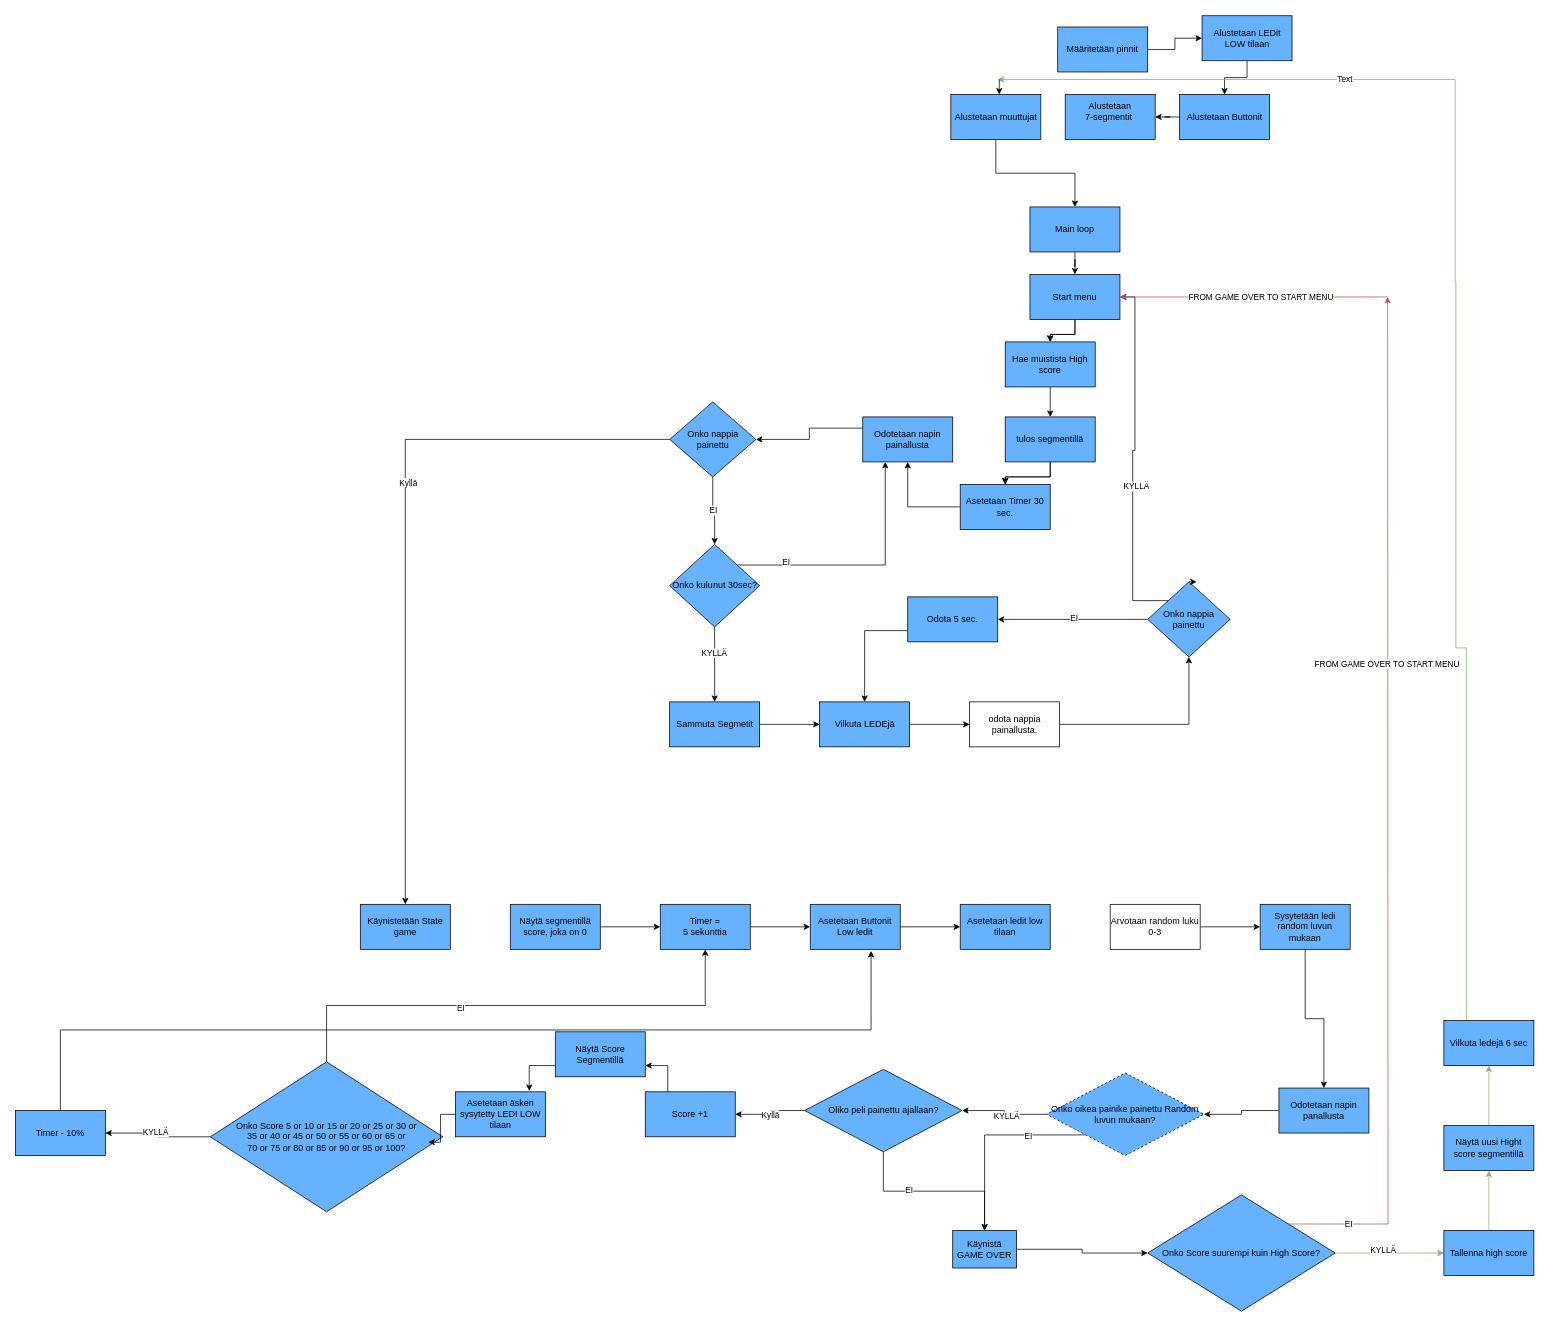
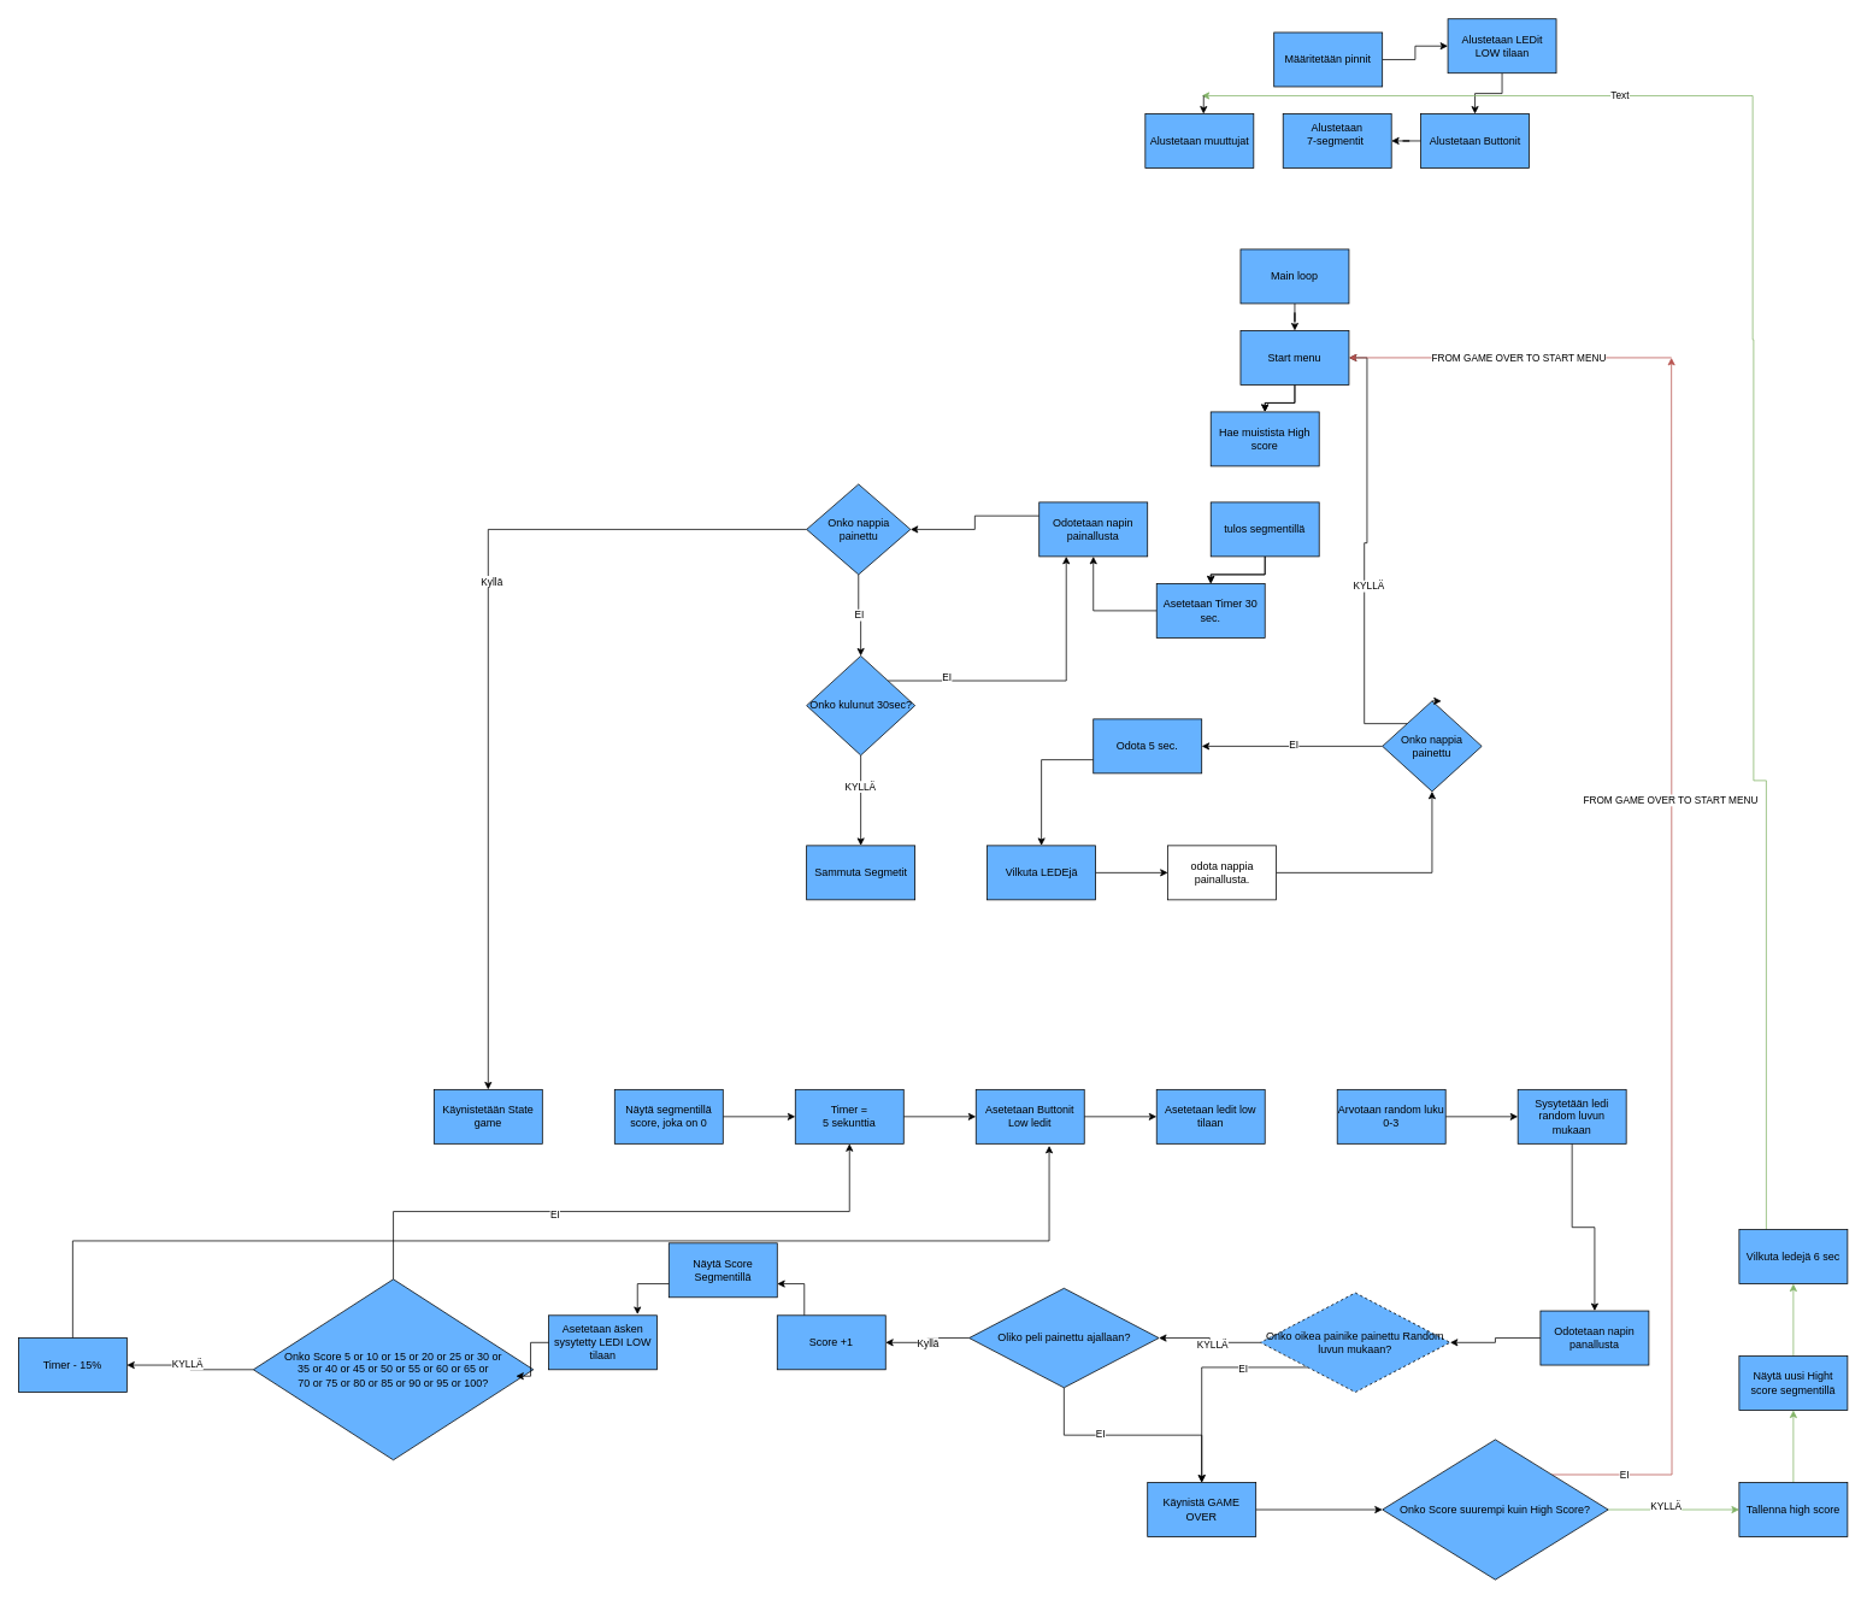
- <mxCell id="9" value="" style="edgeStyle=orthogonalEdgeStyle;rounded=0;orthogonalLoop=1;jettySize=auto;html=1;" edge="1" parent="1" source="10" target="12"><mxGeometry relative="1" as="geometry" /></mxCell>
- <mxCell id="26" value="" style="edgeStyle=orthogonalEdgeStyle;rounded=0;orthogonalLoop=1;jettySize=auto;html=1;" edge="1" parent="1" source="27" target="18"><mxGeometry relative="1" as="geometry" /></mxCell>
- <mxCell id="35" value="" style="edgeStyle=orthogonalEdgeStyle;rounded=0;orthogonalLoop=1;jettySize=auto;html=1;" edge="1" parent="1" source="36" target="38"><mxGeometry relative="1" as="geometry" /></mxCell>
- <mxCell id="57" value="Arvotaan random luku 0-3" style="whiteSpace=wrap;html=1;fillColor=#ffffff;" vertex="1" parent="1"><mxGeometry x="1480" y="1205" width="120" height="60" as="geometry" /></mxCell>
+ <mxCell id="57" value="Arvotaan random luku 0-3" style="whiteSpace=wrap;html=1;fillColor=#66B2FF;" vertex="1" parent="1"><mxGeometry x="1480" y="1205" width="120" height="60" as="geometry" /></mxCell>
- <mxCell id="83" value="Timer - 10%" style="whiteSpace=wrap;html=1;fillColor=#66B2FF;" vertex="1" parent="1"><mxGeometry x="20" y="1480" width="120" height="60" as="geometry" /></mxCell>
+ <mxCell id="83" value="Timer - 15%" style="whiteSpace=wrap;html=1;fillColor=#66B2FF;" vertex="1" parent="1"><mxGeometry x="20" y="1480" width="120" height="60" as="geometry" /></mxCell>
- <mxCell id="87" value="Käynistä GAME OVER" style="whiteSpace=wrap;html=1;fillColor=#66B2FF;" vertex="1" parent="1"><mxGeometry x="1270" y="1640" width="85" height="50" as="geometry" /></mxCell>
+ <mxCell id="87" value="Käynistä GAME OVER" style="whiteSpace=wrap;html=1;fillColor=#66B2FF;" vertex="1" parent="1"><mxGeometry x="1270" y="1640" width="120" height="60" as="geometry" /></mxCell>
